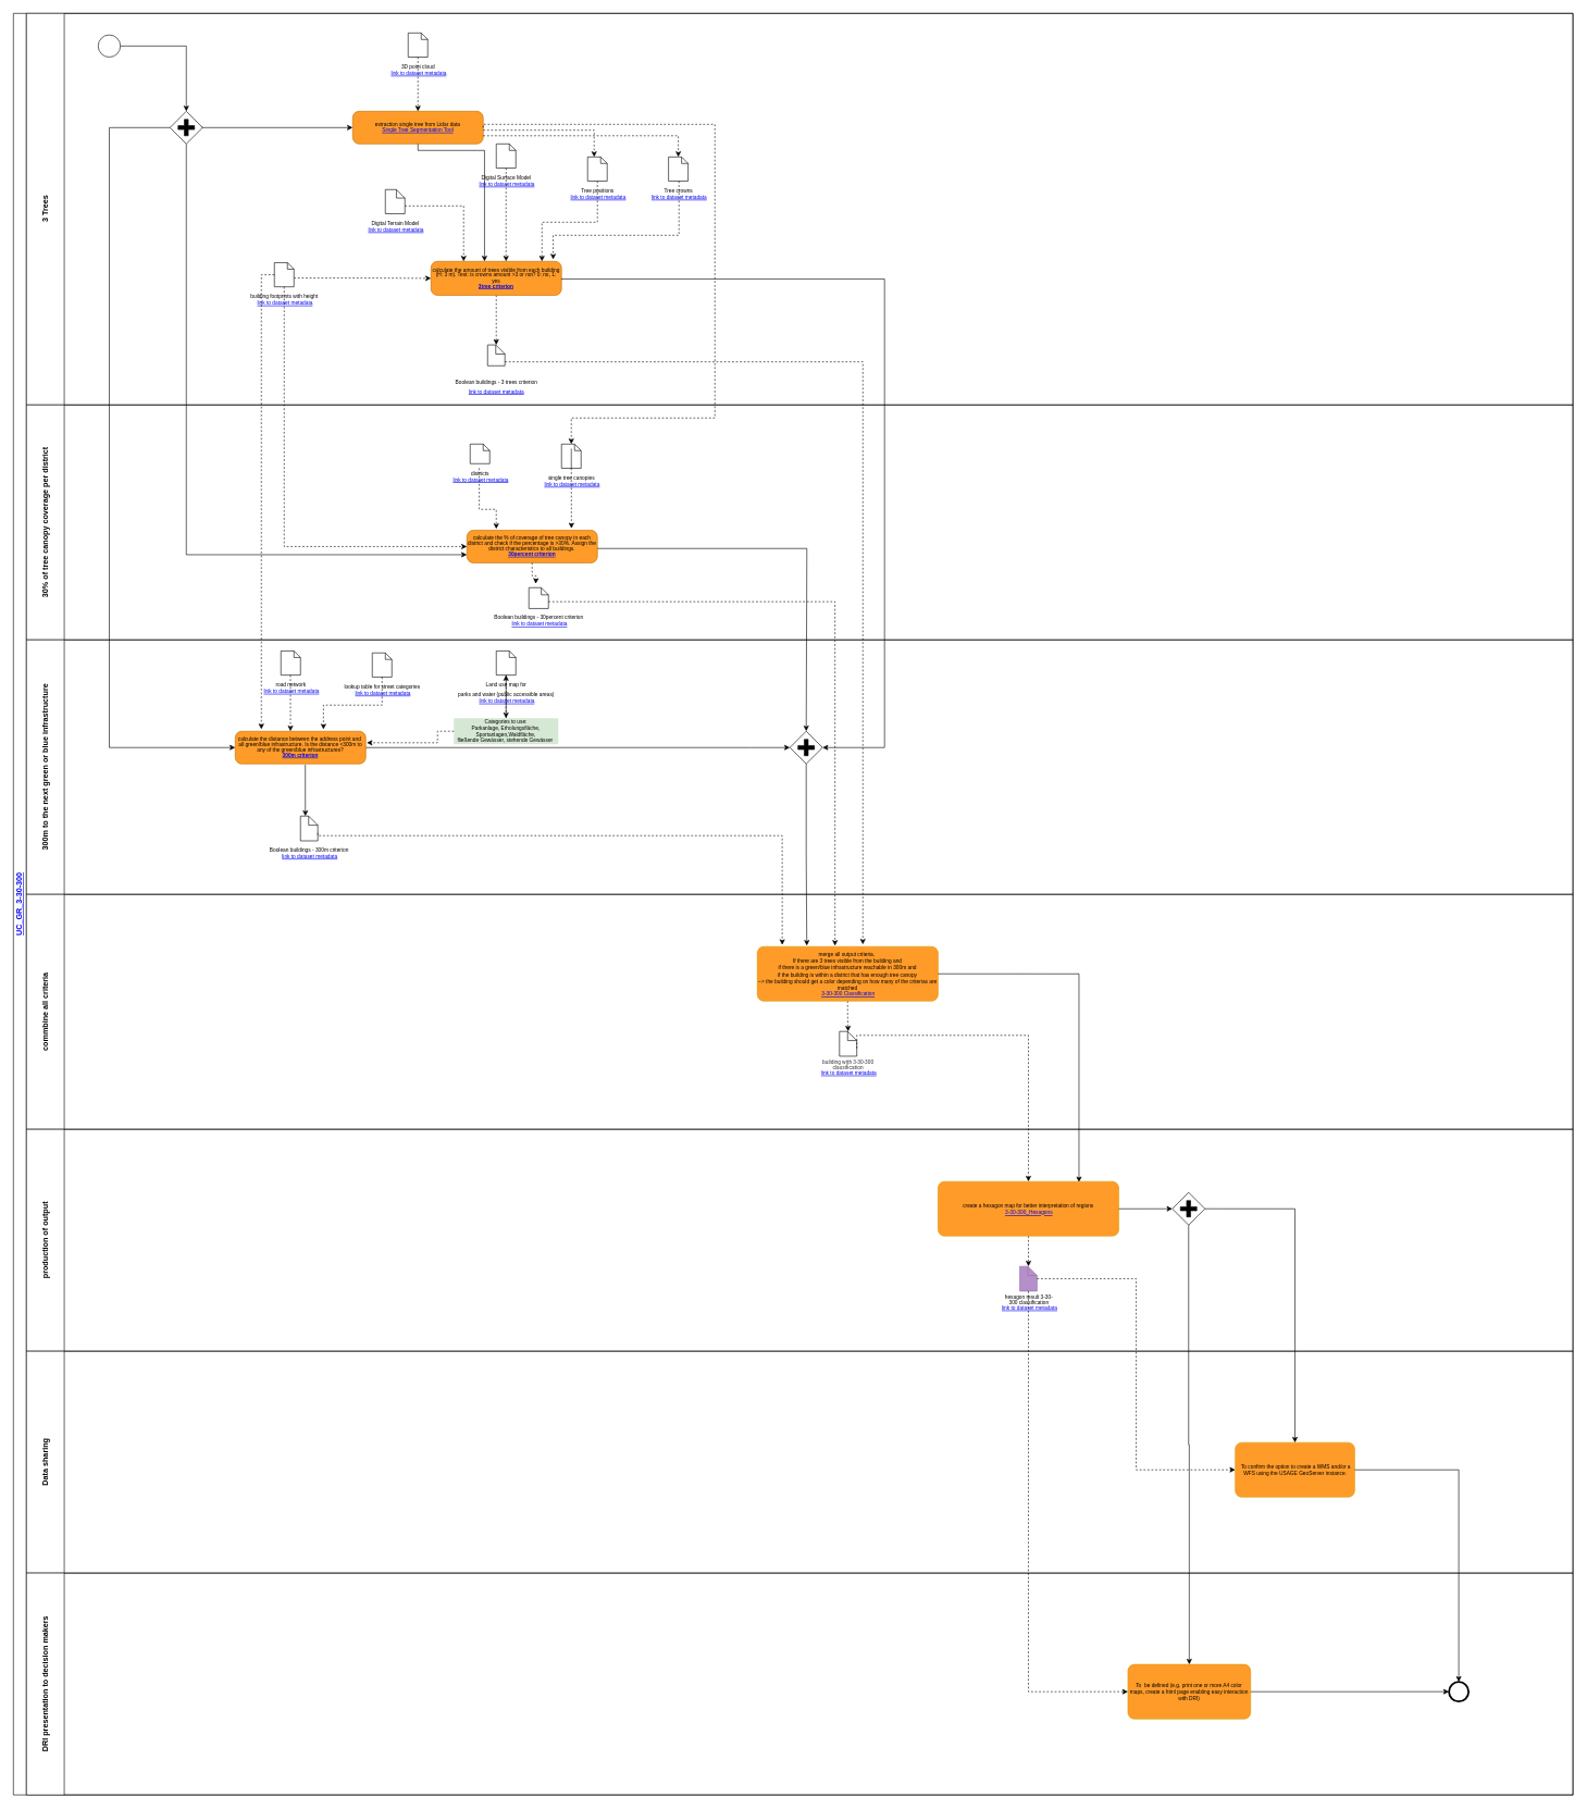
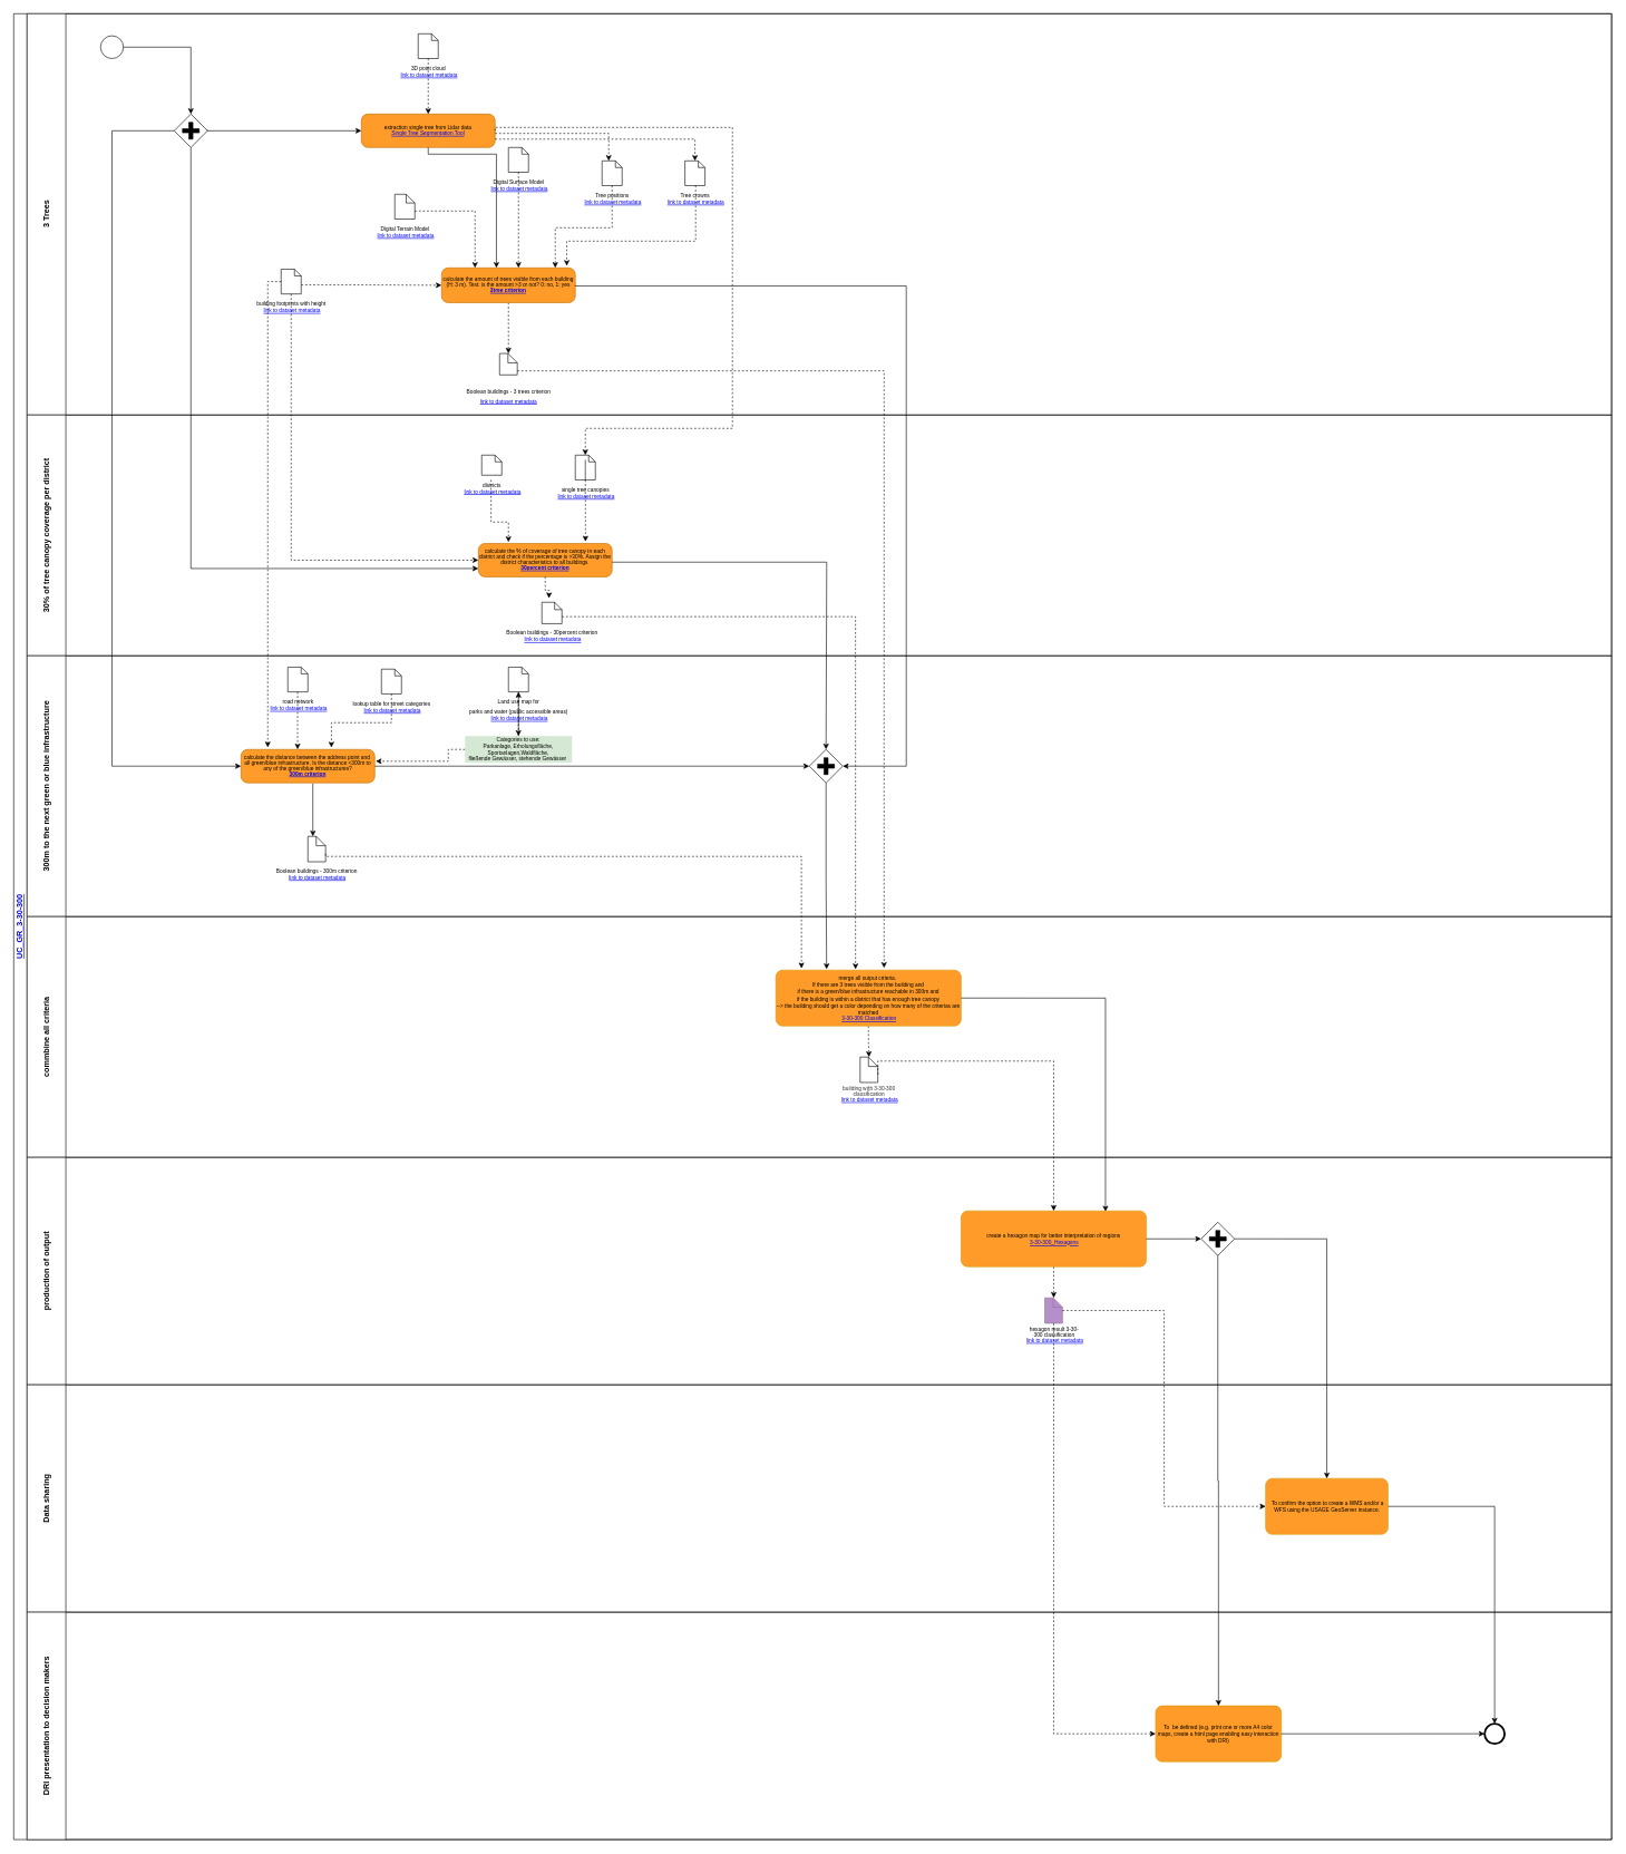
- <mxCell id="10" value="&lt;h6 style=&quot;line-height: 100%;&quot;&gt;&lt;font face=&quot;Arial&quot;&gt;&lt;span style=&quot;font-size: 8px;&quot;&gt;&lt;span style=&quot;font-weight: 400;&quot;&gt;calculate the amount of trees visible from each building (H: 3 m). Test: is crowns amount &amp;gt;3 or not? 0: no, 1: yes&lt;br&gt;&lt;/span&gt;&lt;/span&gt;&lt;/font&gt;&lt;a href=&quot;https://usage.geocat.live/catalogue/srv/eng/catalog.search#/metadata/e13cccc3-d6e3-49af-ac51-13dfee61eb17&quot;&gt;3tree criterion&lt;/a&gt;&lt;/h6&gt;" style="points=[[0.25,0,0],[0.5,0,0],[0.75,0,0],[1,0.25,0],[1,0.5,0],[1,0.75,0],[0.75,1,0],[0.5,1,0],[0.25,1,0],[0,0.75,0],[0,0.5,0],[0,0.25,0]];shape=mxgraph.bpmn.task;whiteSpace=wrap;rectStyle=rounded;size=10;html=1;container=1;expand=0;collapsible=0;taskMarker=abstract;fillColor=#ff9b29;fontColor=#000000;strokeColor=#BD7000;" vertex="1" parent="3"><mxGeometry x="620" y="380" width="200" height="52" as="geometry" /></mxCell>
+ <mxCell id="10" value="&lt;h6 style=&quot;line-height: 100%;&quot;&gt;&lt;font face=&quot;Arial&quot;&gt;&lt;span style=&quot;font-size: 8px;&quot;&gt;&lt;span style=&quot;font-weight: 400;&quot;&gt;calculate the amount of trees visible from each building (H: 3 m). Test: is the amount &amp;gt;3 or not? 0: no, 1: yes&lt;br&gt;&lt;/span&gt;&lt;/span&gt;&lt;/font&gt;&lt;a href=&quot;https://usage.geocat.live/catalogue/srv/eng/catalog.search#/metadata/e13cccc3-d6e3-49af-ac51-13dfee61eb17&quot;&gt;3tree criterion&lt;/a&gt;&lt;/h6&gt;" style="points=[[0.25,0,0],[0.5,0,0],[0.75,0,0],[1,0.25,0],[1,0.5,0],[1,0.75,0],[0.75,1,0],[0.5,1,0],[0.25,1,0],[0,0.75,0],[0,0.5,0],[0,0.25,0]];shape=mxgraph.bpmn.task;whiteSpace=wrap;rectStyle=rounded;size=10;html=1;container=1;expand=0;collapsible=0;taskMarker=abstract;fillColor=#ff9b29;fontColor=#000000;strokeColor=#BD7000;" vertex="1" parent="3"><mxGeometry x="620" y="380" width="200" height="52" as="geometry" /></mxCell>
